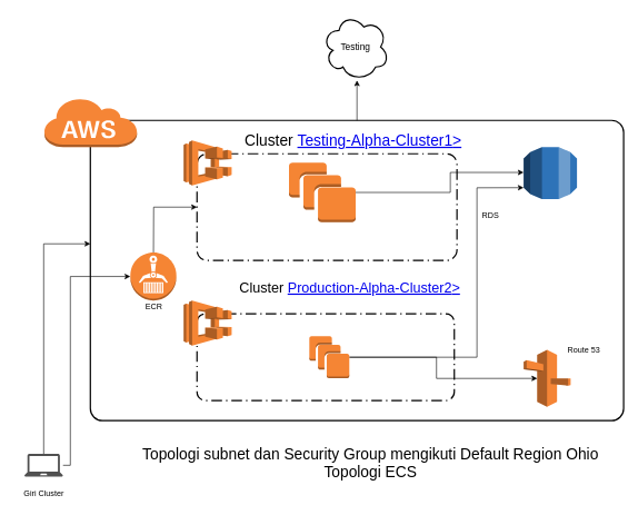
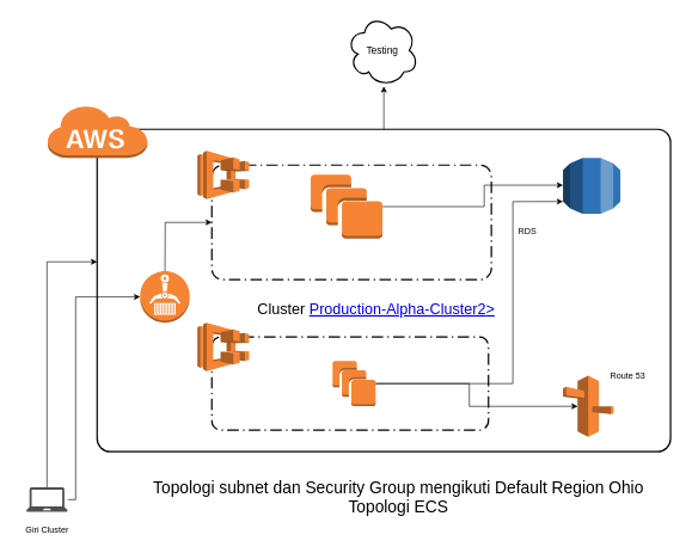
- <mxCell id="16" value="&lt;font style=&quot;font-size: 23px&quot;&gt;Cluster&amp;nbsp;&lt;a title=&quot;Testing-Alpha-Cluster1&quot; href=&quot;https://us-east-2.console.aws.amazon.com/ecs/home?region=us-east-2#/clusters/Testing-Alpha-Cluster1&quot;&gt;Testing-Alpha-Cluster1&lt;span&gt;&amp;gt;&lt;/span&gt;&lt;/a&gt;&lt;/font&gt;" style="text;html=1;resizable=0;autosize=1;align=center;verticalAlign=middle;points=[];fillColor=none;strokeColor=none;rounded=0;" vertex="1" parent="1"><mxGeometry x="358.5" y="200" width="340" height="20" as="geometry" /></mxCell>
- <mxCell id="28" value="ECR" style="text;html=1;resizable=0;autosize=1;align=center;verticalAlign=middle;points=[];fillColor=none;strokeColor=none;rounded=0;" vertex="1" parent="1"><mxGeometry x="209.5" y="450" width="40" height="20" as="geometry" /></mxCell>
